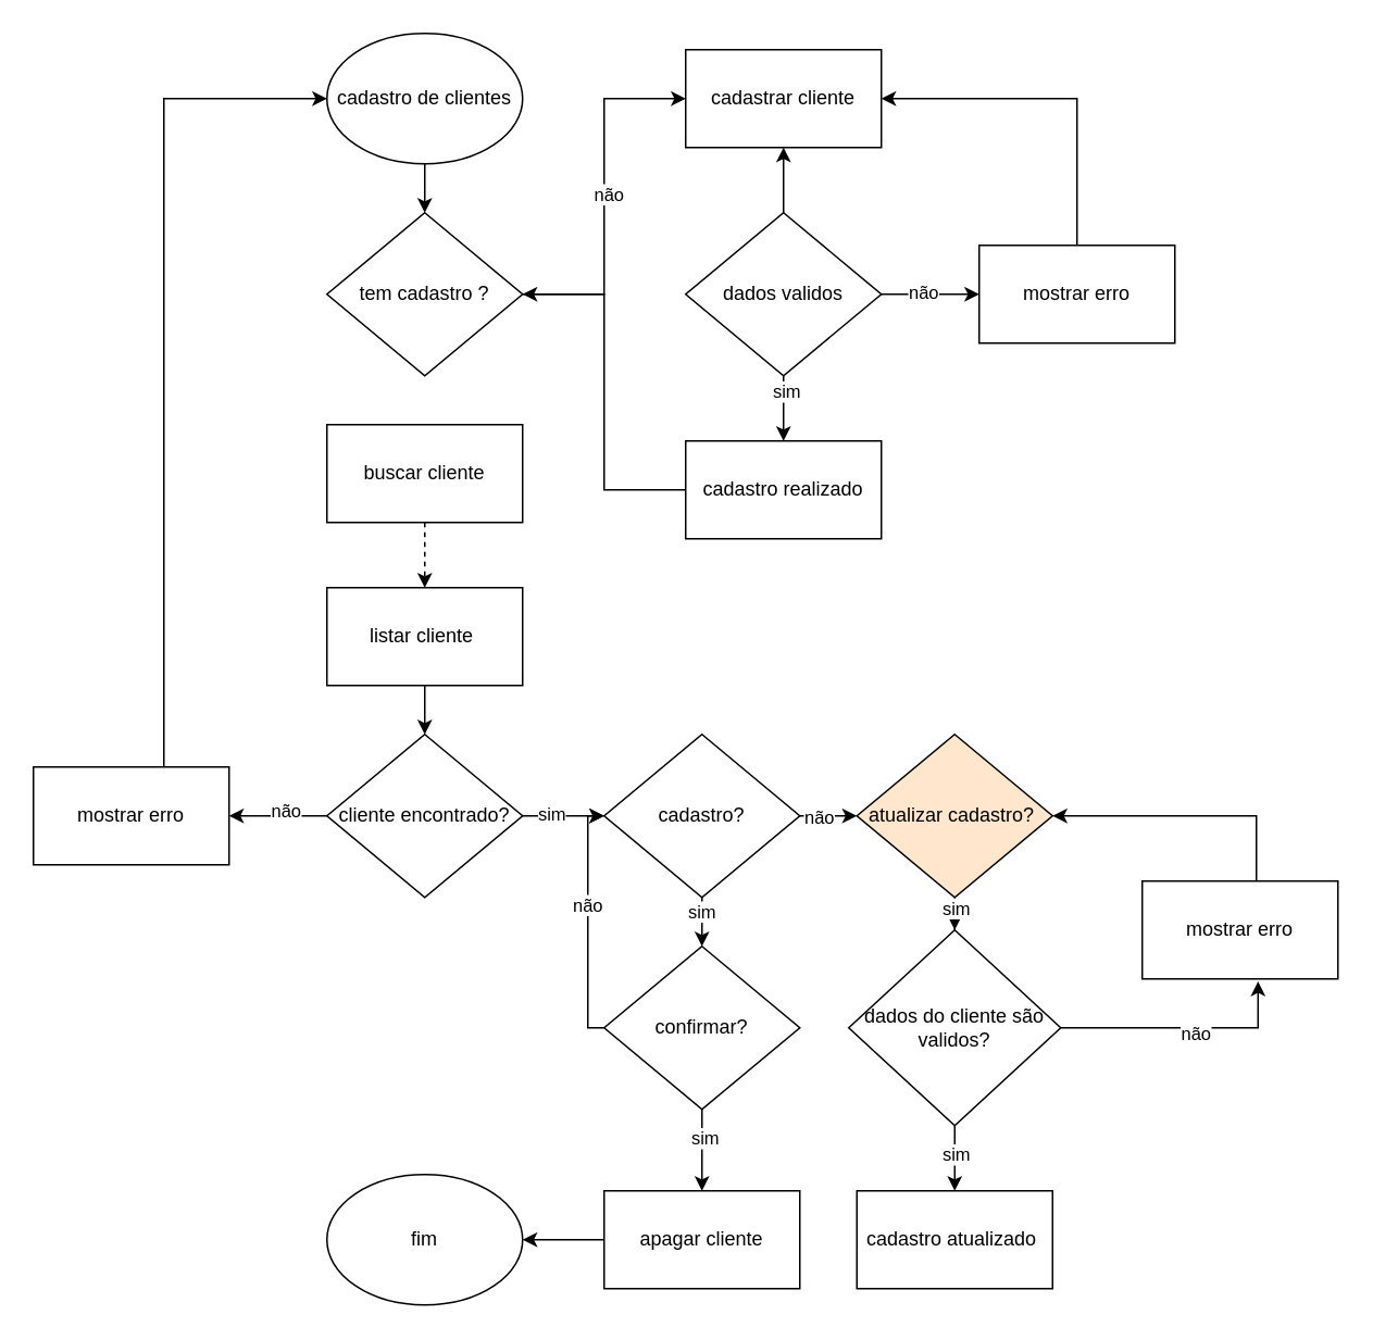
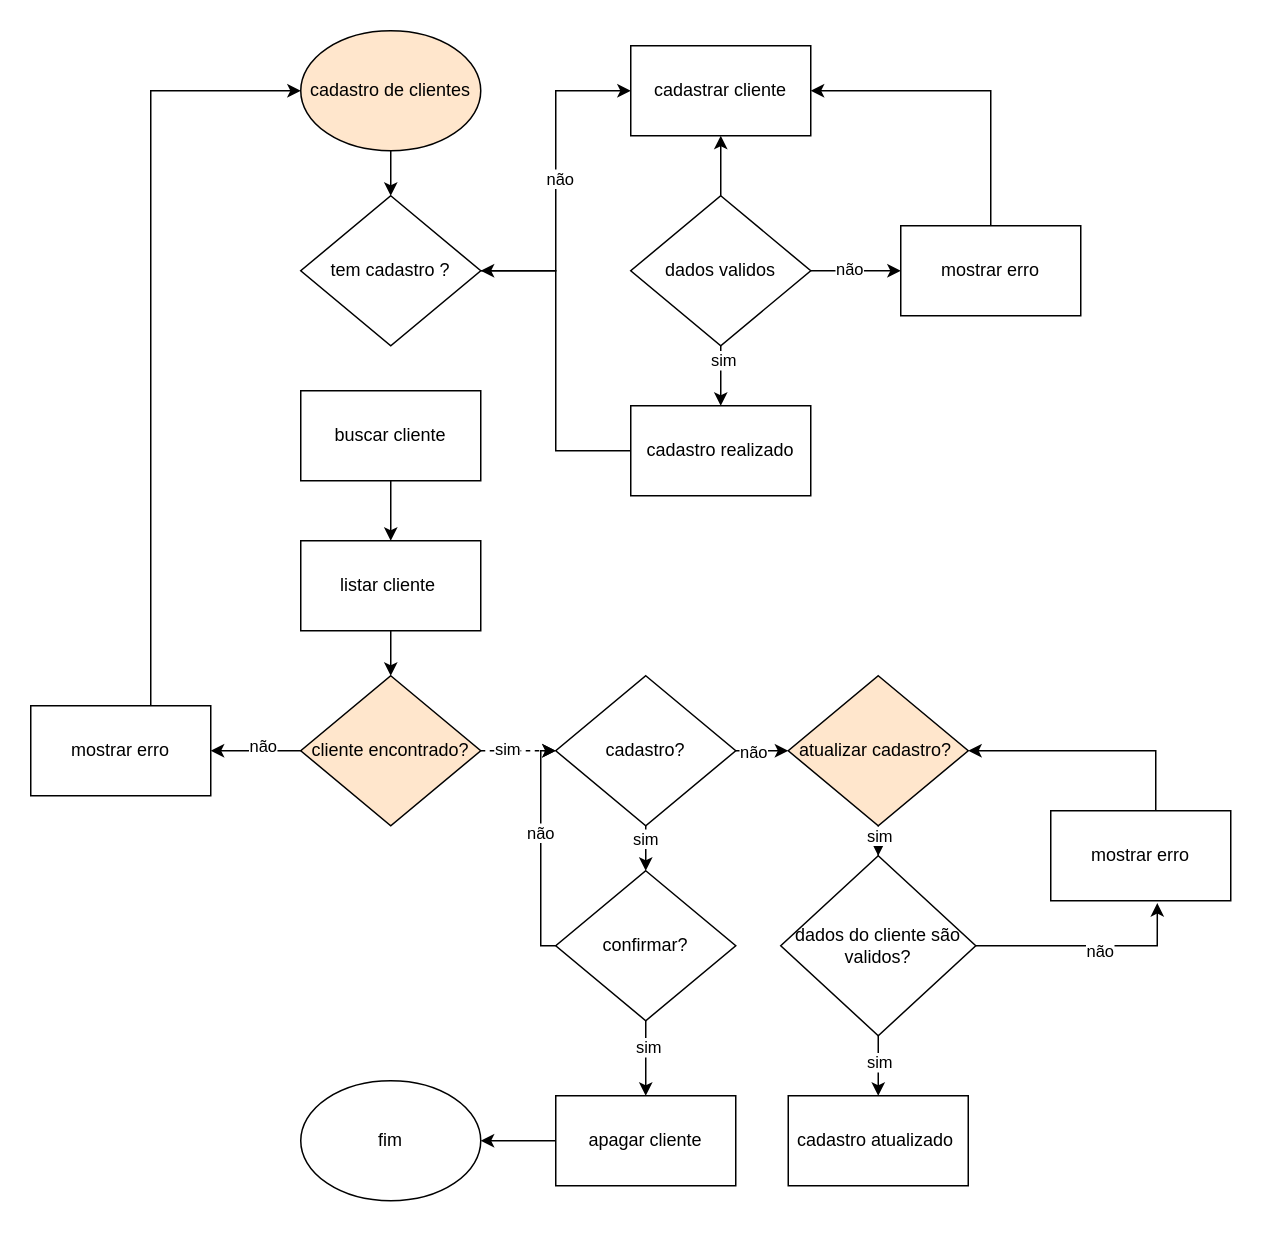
- <mxCell id="3" value="cadastro de clientes" style="ellipse;whiteSpace=wrap;html=1;" parent="1" vertex="1"><mxGeometry x="200" y="20" width="120" height="80" as="geometry" /></mxCell>
+ <mxCell id="3" value="cadastro de clientes" style="ellipse;whiteSpace=wrap;html=1;fillColor=#ffe6cc;" parent="1" vertex="1"><mxGeometry x="200" y="20" width="120" height="80" as="geometry" /></mxCell>
- <mxCell id="12" style="edgeStyle=orthogonalEdgeStyle;rounded=0;orthogonalLoop=1;jettySize=auto;html=1;entryX=0.5;entryY=0;entryDx=0;entryDy=0;dashed=1;" parent="1" source="13" target="11" edge="1"><mxGeometry relative="1" as="geometry" /></mxCell>
+ <mxCell id="12" style="edgeStyle=orthogonalEdgeStyle;rounded=0;orthogonalLoop=1;jettySize=auto;html=1;entryX=0.5;entryY=0;entryDx=0;entryDy=0;" parent="1" source="13" target="11" edge="1"><mxGeometry relative="1" as="geometry" /></mxCell>
- <mxCell id="22" value="cliente encontrado?" style="rhombus;whiteSpace=wrap;html=1;" parent="1" vertex="1"><mxGeometry x="200" y="450" width="120" height="100" as="geometry" /></mxCell>
+ <mxCell id="22" value="cliente encontrado?" style="rhombus;whiteSpace=wrap;html=1;fillColor=#ffe6cc;" parent="1" vertex="1"><mxGeometry x="200" y="450" width="120" height="100" as="geometry" /></mxCell>
- <mxCell id="18" style="edgeStyle=orthogonalEdgeStyle;rounded=0;orthogonalLoop=1;jettySize=auto;html=1;entryX=0;entryY=0.5;entryDx=0;entryDy=0;" parent="1" source="22" target="27" edge="1"><mxGeometry relative="1" as="geometry" /></mxCell>
+ <mxCell id="18" style="edgeStyle=orthogonalEdgeStyle;rounded=0;orthogonalLoop=1;jettySize=auto;html=1;entryX=0;entryY=0.5;entryDx=0;entryDy=0;dashed=1;" parent="1" source="22" target="27" edge="1"><mxGeometry relative="1" as="geometry" /></mxCell>
